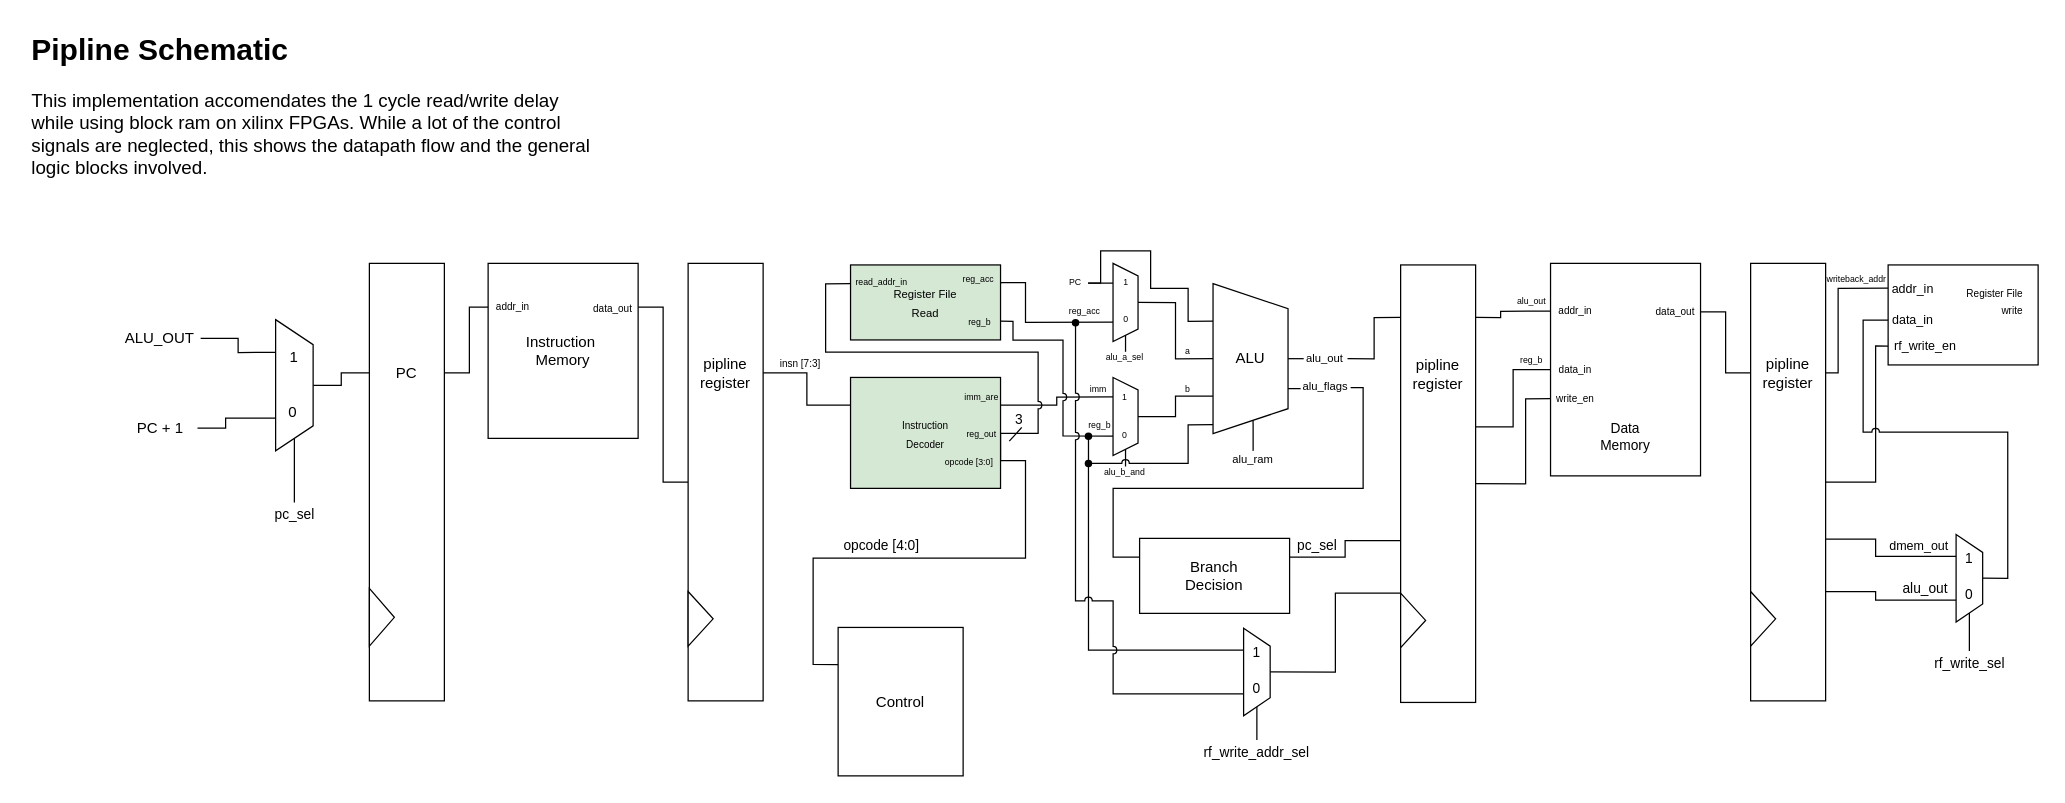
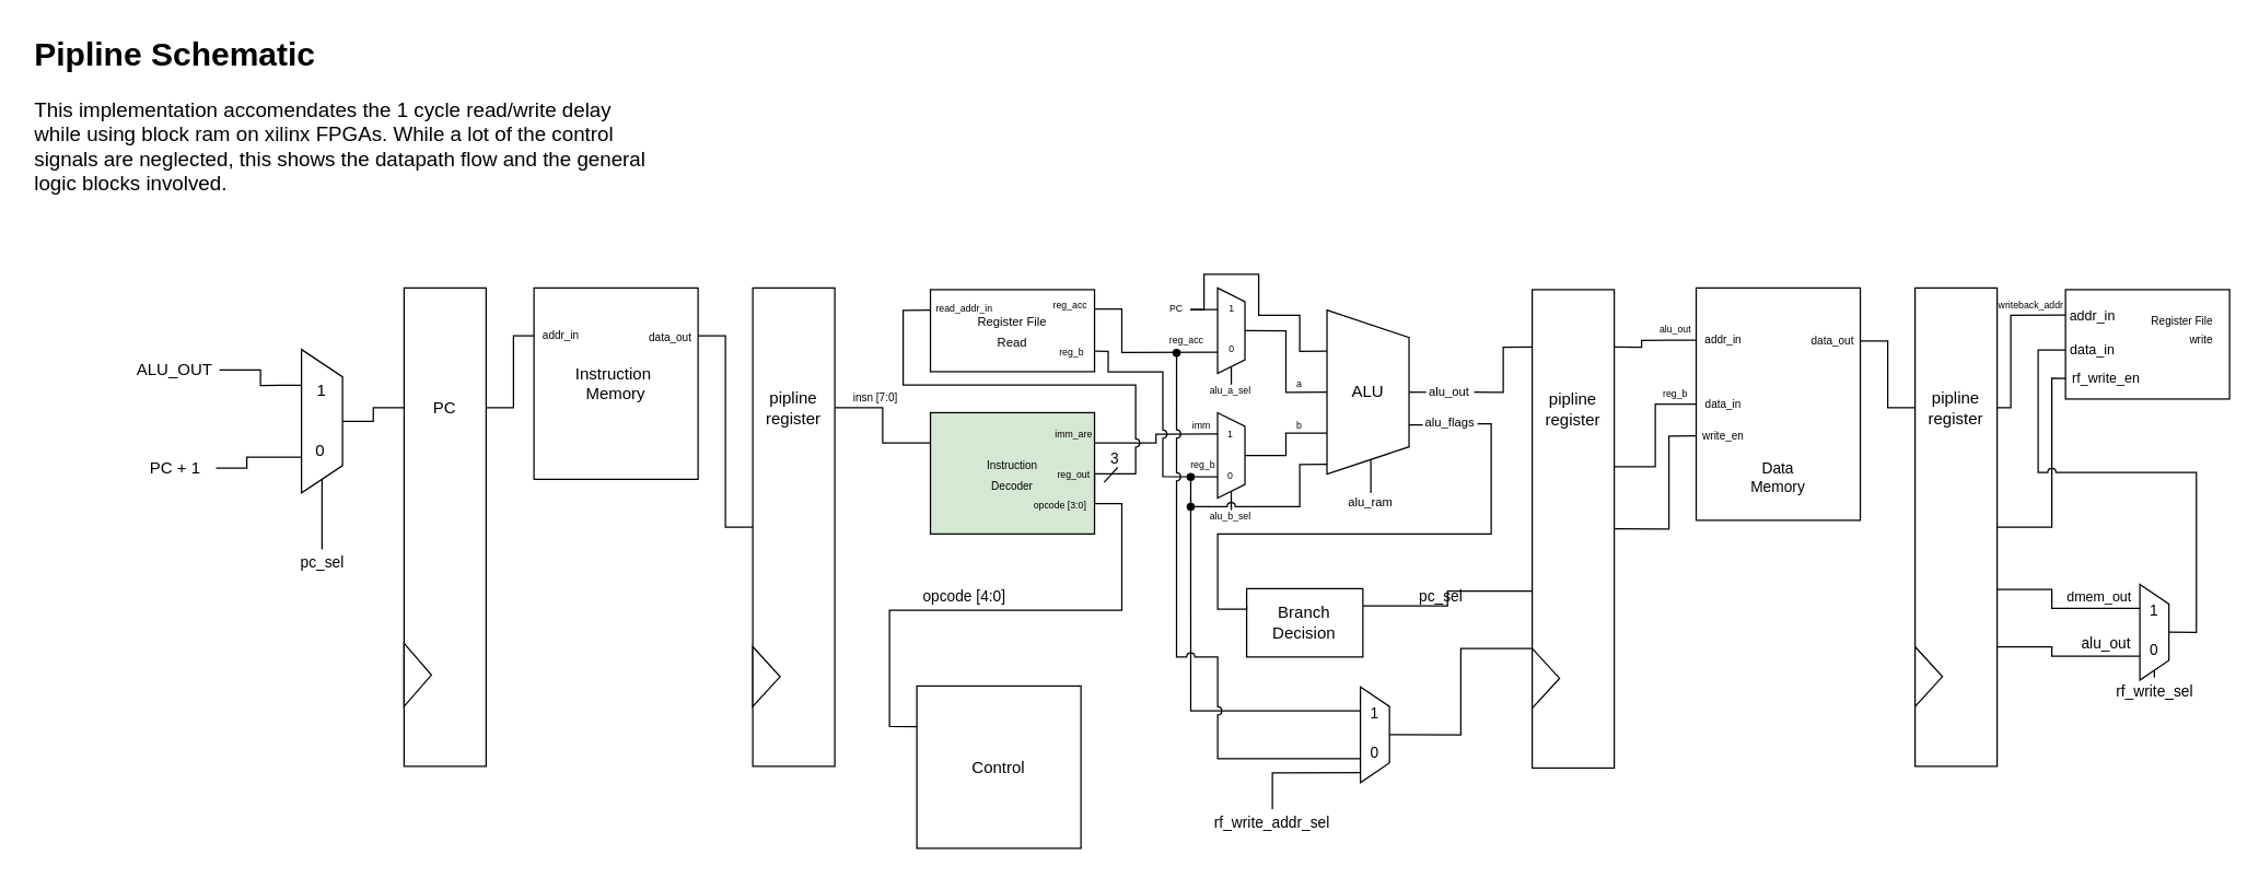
- <mxCell id="27" value="&lt;font style=&quot;font-size: 9px;&quot;&gt;Register File &lt;br&gt;Read&lt;/font&gt;" style="rounded=0;whiteSpace=wrap;html=1;fillColor=#d5e8d4;" parent="1" vertex="1"><mxGeometry x="679.93" y="211.25" width="120" height="60" as="geometry" /></mxCell>
+ <mxCell id="27" value="&lt;font style=&quot;font-size: 9px;&quot;&gt;Register File &lt;br&gt;Read&lt;/font&gt;" style="rounded=0;whiteSpace=wrap;html=1;" parent="1" vertex="1"><mxGeometry x="679.93" y="211.25" width="120" height="60" as="geometry" /></mxCell>
- <mxCell id="63" value="&lt;font style=&quot;font-size: 8px;&quot;&gt;insn [7:3]&lt;/font&gt;" style="text;html=1;strokeColor=none;fillColor=none;align=center;verticalAlign=middle;whiteSpace=wrap;rounded=0;fontSize=11;fontFamily=Helvetica;fontColor=default;" parent="1" vertex="1"><mxGeometry x="620" y="284.12" width="40" height="9.75" as="geometry" /></mxCell>
+ <mxCell id="63" value="&lt;font style=&quot;font-size: 8px;&quot;&gt;insn [7:0]&lt;/font&gt;" style="text;html=1;strokeColor=none;fillColor=none;align=center;verticalAlign=middle;whiteSpace=wrap;rounded=0;fontSize=11;fontFamily=Helvetica;fontColor=default;" parent="1" vertex="1"><mxGeometry x="620" y="284.12" width="40" height="9.75" as="geometry" /></mxCell>
- <mxCell id="97" value="alu_b_and" style="text;html=1;strokeColor=none;fillColor=none;align=center;verticalAlign=middle;whiteSpace=wrap;rounded=0;fontSize=7;fontFamily=Helvetica;fontColor=default;" parent="1" vertex="1"><mxGeometry x="880.27" y="372.5" width="39.32" height="11" as="geometry" /></mxCell>
+ <mxCell id="97" value="alu_b_sel" style="text;html=1;strokeColor=none;fillColor=none;align=center;verticalAlign=middle;whiteSpace=wrap;rounded=0;fontSize=7;fontFamily=Helvetica;fontColor=default;" parent="1" vertex="1"><mxGeometry x="880.27" y="372.5" width="39.32" height="11" as="geometry" /></mxCell>
- <mxCell id="18" value="Branch &lt;br&gt;Decision" style="rounded=0;whiteSpace=wrap;html=1;" parent="1" vertex="1"><mxGeometry x="911.18" y="430" width="120" height="60" as="geometry" /></mxCell>
+ <mxCell id="18" value="Branch &lt;br&gt;Decision" style="rounded=0;whiteSpace=wrap;html=1;" parent="1" vertex="1"><mxGeometry x="911.18" y="430" width="85" height="50" as="geometry" /></mxCell>
- <mxCell id="115" value="rf_write_sel" style="text;html=1;strokeColor=none;fillColor=none;align=center;verticalAlign=middle;whiteSpace=wrap;rounded=0;fontSize=11;fontFamily=Helvetica;fontColor=default;" parent="1" vertex="1"><mxGeometry x="1547.5" y="520" width="55" height="20" as="geometry" /></mxCell>
+ <mxCell id="115" value="rf_write_sel" style="text;html=1;strokeColor=none;fillColor=none;align=center;verticalAlign=middle;whiteSpace=wrap;rounded=0;fontSize=11;fontFamily=Helvetica;fontColor=default;" parent="1" vertex="1"><mxGeometry x="1547.5" y="495" width="55" height="20" as="geometry" /></mxCell>
- <mxCell id="20" value="Control" style="rounded=0;whiteSpace=wrap;html=1;points=[[0,0,0,0,0],[0,0.25,0,0,0],[0,0.5,0,0,0],[0,0.75,0,0,0],[0,1,0,0,0],[0.25,0,0,0,0],[0.25,1,0,0,0],[0.5,0,0,0,0],[0.5,1,0,0,0],[0.75,0,0,0,0],[0.75,1,0,0,0],[1,0,0,0,0],[1,0.15,0,0,0],[1,0.3,0,0,0],[1,0.45,0,0,0],[1,0.59,0,0,0],[1,0.72,0,0,0],[1,0.86,0,0,0],[1,1,0,0,0]];" parent="1" vertex="1"><mxGeometry x="670" y="501.25" width="100" height="118.75" as="geometry" /></mxCell>
+ <mxCell id="20" value="Control" style="rounded=0;whiteSpace=wrap;html=1;points=[[0,0,0,0,0],[0,0.25,0,0,0],[0,0.5,0,0,0],[0,0.75,0,0,0],[0,1,0,0,0],[0.25,0,0,0,0],[0.25,1,0,0,0],[0.5,0,0,0,0],[0.5,1,0,0,0],[0.75,0,0,0,0],[0.75,1,0,0,0],[1,0,0,0,0],[1,0.15,0,0,0],[1,0.3,0,0,0],[1,0.45,0,0,0],[1,0.59,0,0,0],[1,0.72,0,0,0],[1,0.86,0,0,0],[1,1,0,0,0]];" parent="1" vertex="1"><mxGeometry x="670" y="501.25" width="120" height="118.75" as="geometry" /></mxCell>
- <mxCell id="128" value="rf_write_addr_sel" style="text;html=1;strokeColor=none;fillColor=none;align=center;verticalAlign=middle;whiteSpace=wrap;rounded=0;fontSize=11;fontFamily=Helvetica;fontColor=default;" parent="1" vertex="1"><mxGeometry x="961.25" y="591.25" width="87.5" height="20" as="geometry" /></mxCell>
+ <mxCell id="128" value="rf_write_addr_sel" style="text;html=1;strokeColor=none;fillColor=none;align=center;verticalAlign=middle;whiteSpace=wrap;rounded=0;fontSize=11;fontFamily=Helvetica;fontColor=default;" parent="1" vertex="1"><mxGeometry x="886.25" y="591.25" width="87.5" height="20" as="geometry" /></mxCell>
